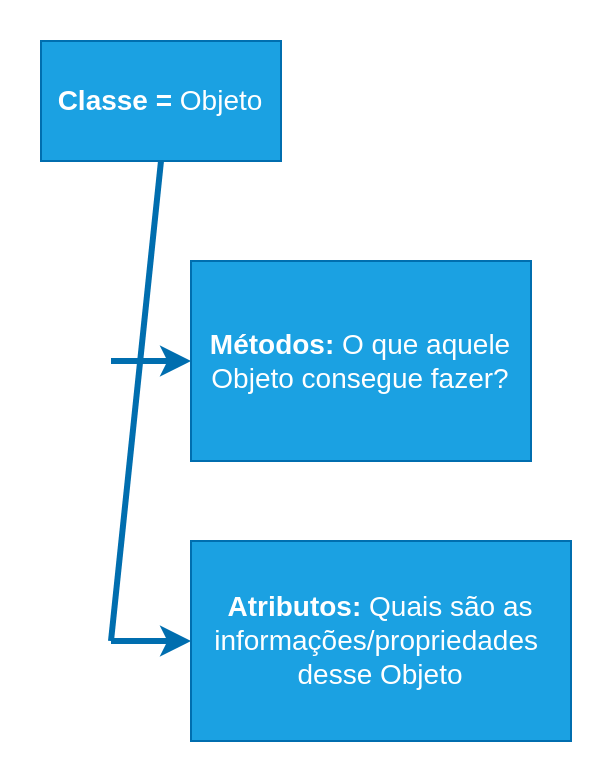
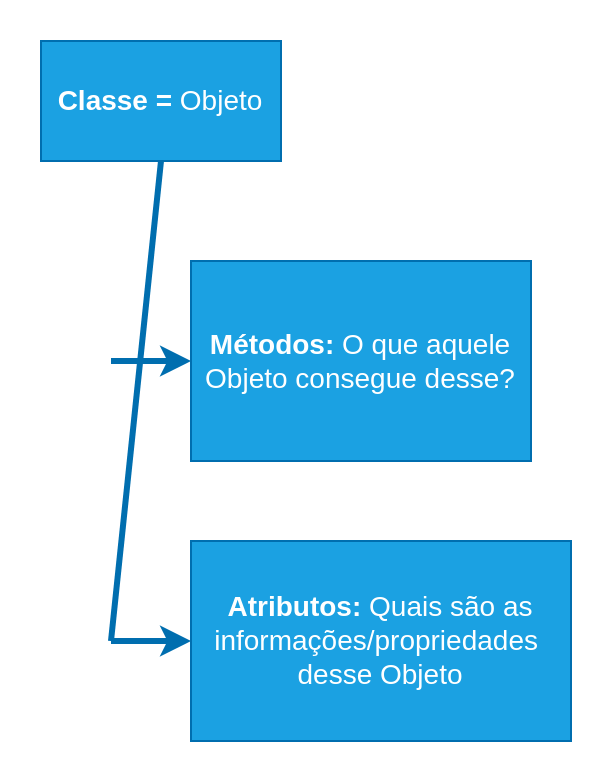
- <mxCell id="6" value="&lt;font style=&quot;font-size: 14px;&quot;&gt;&lt;b&gt;Métodos: &lt;/b&gt;O que aquele Objeto consegue fazer?&lt;/font&gt;" style="rounded=0;whiteSpace=wrap;html=1;fillColor=#1ba1e2;fontColor=#ffffff;strokeColor=#006EAF;" parent="1" vertex="1"><mxGeometry x="95" y="130" width="170" height="100" as="geometry" /></mxCell>
+ <mxCell id="6" value="&lt;font style=&quot;font-size: 14px;&quot;&gt;&lt;b&gt;Métodos: &lt;/b&gt;O que aquele Objeto consegue desse?&lt;/font&gt;" style="rounded=0;whiteSpace=wrap;html=1;fillColor=#1ba1e2;fontColor=#ffffff;strokeColor=#006EAF;" parent="1" vertex="1"><mxGeometry x="95" y="130" width="170" height="100" as="geometry" /></mxCell>
